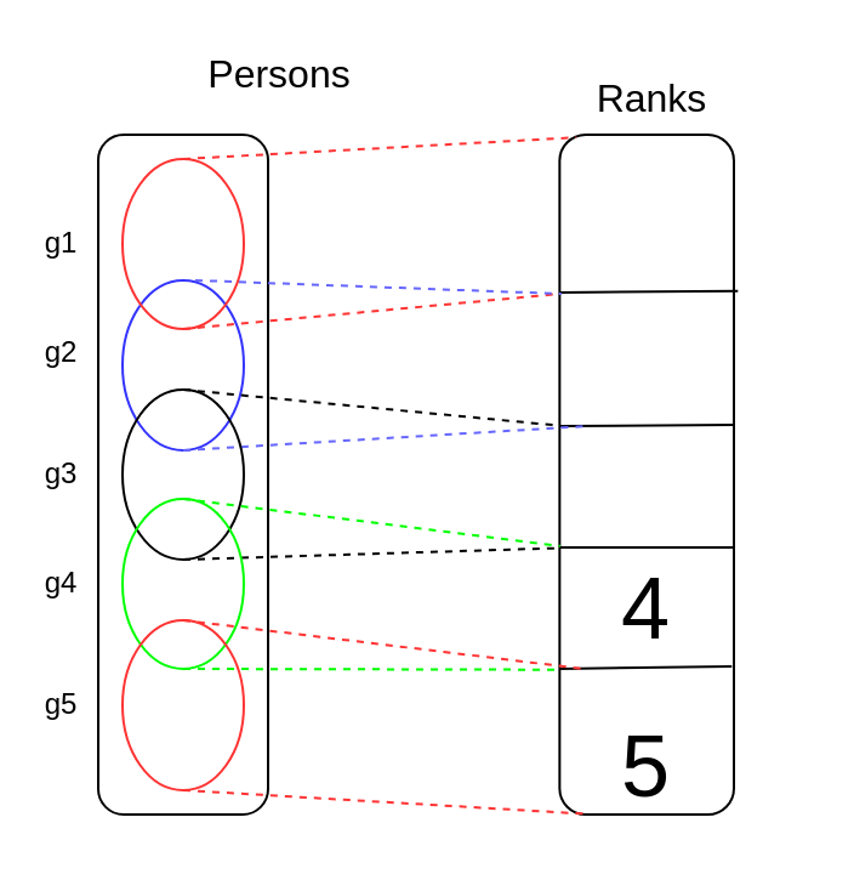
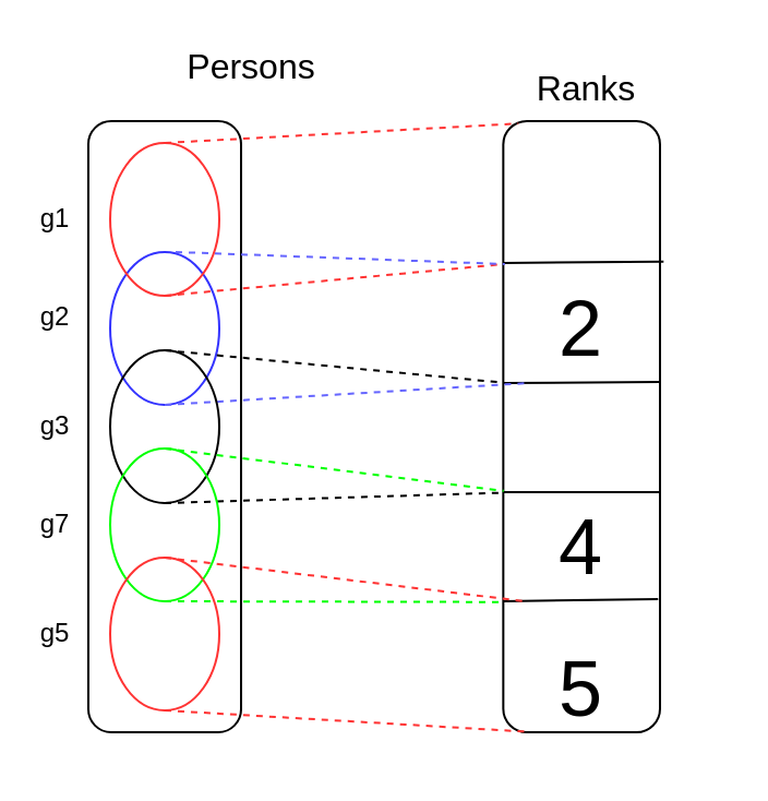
+ <mxCell id="10" value="&lt;span style=&quot;font-size: 36px&quot;&gt;2&lt;/span&gt;" style="text;html=1;strokeColor=none;fillColor=none;align=center;verticalAlign=middle;whiteSpace=wrap;rounded=0;" parent="4" vertex="1"><mxGeometry x="35.005" y="105" width="18.151" height="30" as="geometry" /></mxCell>
- <mxCell id="32" value="g4" style="text;html=1;strokeColor=none;fillColor=none;align=center;verticalAlign=middle;whiteSpace=wrap;rounded=0;opacity=0;" vertex="1" parent="1"><mxGeometry x="20" y="230" width="10" height="20" as="geometry" /></mxCell>
+ <mxCell id="32" value="g7" style="text;html=1;strokeColor=none;fillColor=none;align=center;verticalAlign=middle;whiteSpace=wrap;rounded=0;opacity=0;" vertex="1" parent="1"><mxGeometry x="20" y="230" width="10" height="20" as="geometry" /></mxCell>
